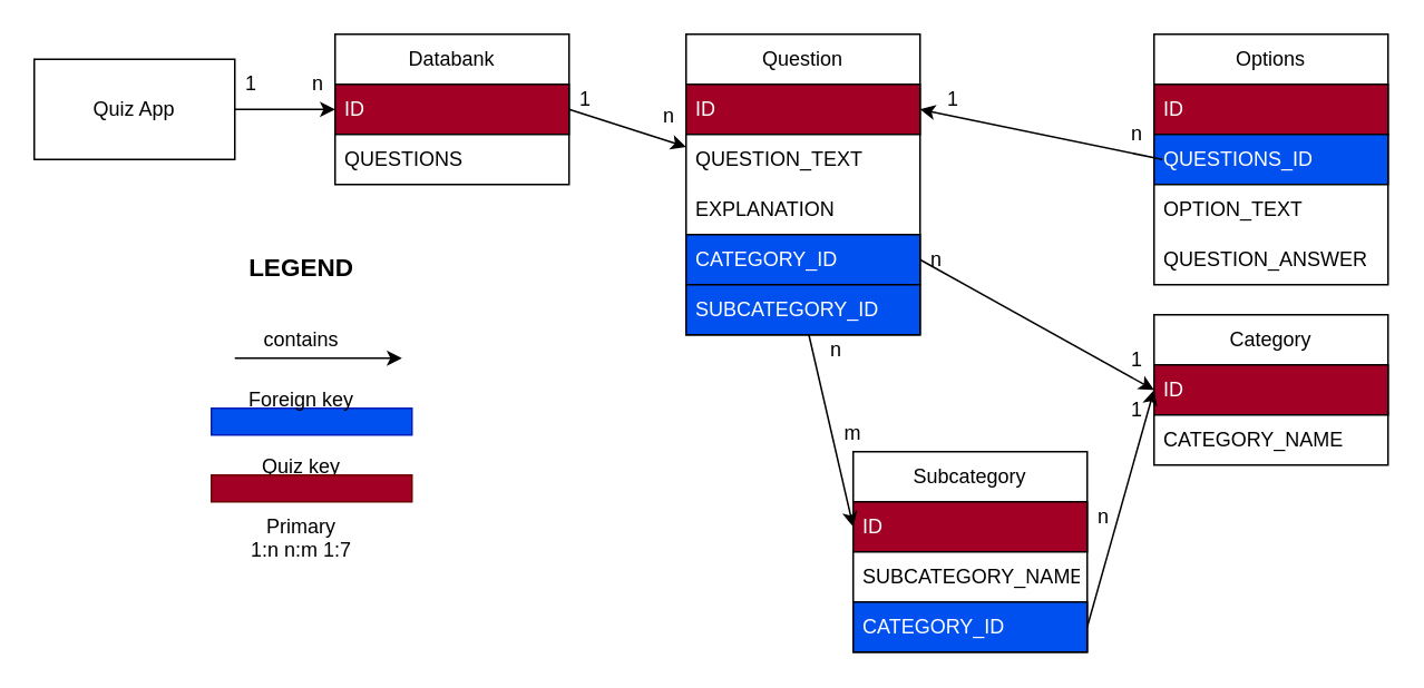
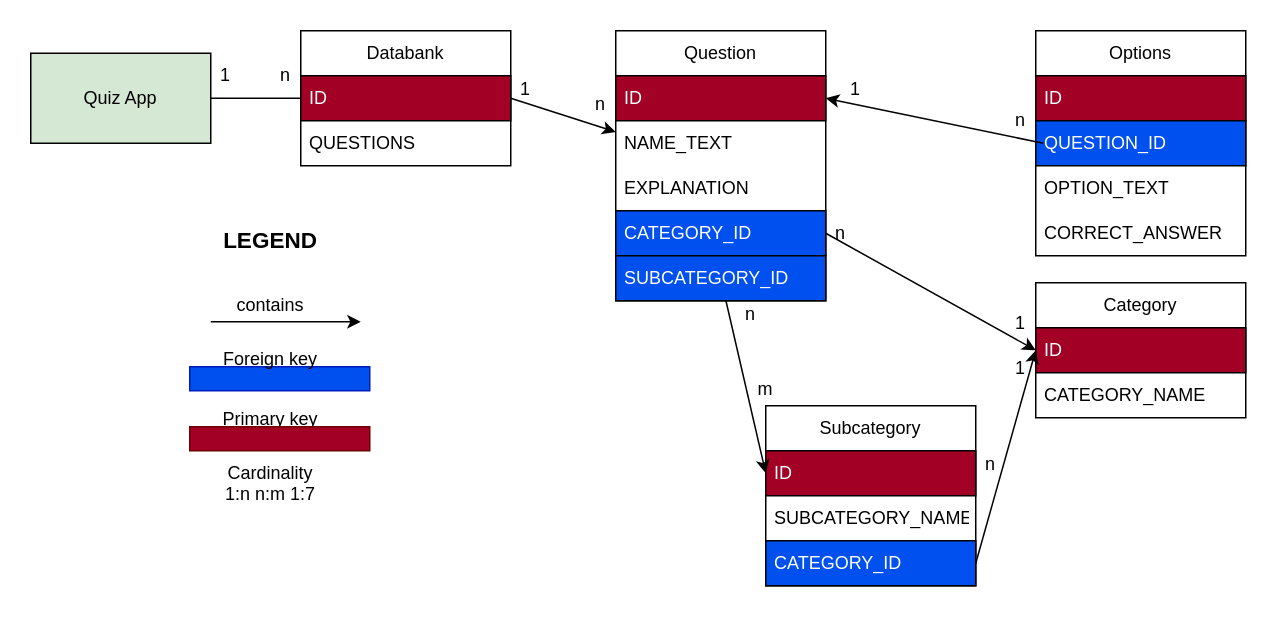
- <mxCell id="29" value="Quiz App" style="rounded=0;whiteSpace=wrap;html=1;" parent="1" vertex="1"><mxGeometry x="20" y="35" width="120" height="60" as="geometry" /></mxCell>
+ <mxCell id="29" value="Quiz App" style="rounded=0;whiteSpace=wrap;html=1;fillColor=#d5e8d4;" parent="1" vertex="1"><mxGeometry x="20" y="35" width="120" height="60" as="geometry" /></mxCell>
- <mxCell id="30" value="" style="endArrow=classic;html=1;" parent="1" source="29" target="26" edge="1"><mxGeometry width="50" height="50" relative="1" as="geometry"><mxPoint x="460" y="-246" as="sourcePoint" /><mxPoint x="500" y="-266" as="targetPoint" /></mxGeometry></mxCell>
+ <mxCell id="30" value="" style="endArrow=none;html=1;" parent="1" source="29" target="26" edge="1"><mxGeometry width="50" height="50" relative="1" as="geometry"><mxPoint x="460" y="-246" as="sourcePoint" /><mxPoint x="500" y="-266" as="targetPoint" /></mxGeometry></mxCell>
- <mxCell id="4" value="QUESTION_TEXT" style="text;strokeColor=none;fillColor=none;align=left;verticalAlign=middle;spacingLeft=4;spacingRight=4;overflow=hidden;points=[[0,0.5],[1,0.5]];portConstraint=eastwest;rotatable=0;whiteSpace=wrap;html=1;" parent="2" vertex="1"><mxGeometry y="60" width="140" height="30" as="geometry" /></mxCell>
+ <mxCell id="4" value="NAME_TEXT" style="text;strokeColor=none;fillColor=none;align=left;verticalAlign=middle;spacingLeft=4;spacingRight=4;overflow=hidden;points=[[0,0.5],[1,0.5]];portConstraint=eastwest;rotatable=0;whiteSpace=wrap;html=1;" parent="2" vertex="1"><mxGeometry y="60" width="140" height="30" as="geometry" /></mxCell>
- <mxCell id="10" value="QUESTIONS_ID" style="text;strokeColor=default;fillColor=#0050ef;align=left;verticalAlign=middle;spacingLeft=4;spacingRight=4;overflow=hidden;points=[[0,0.5],[1,0.5]];portConstraint=eastwest;rotatable=0;whiteSpace=wrap;html=1;fontColor=#ffffff;" parent="8" vertex="1"><mxGeometry y="60" width="140" height="30" as="geometry" /></mxCell>
+ <mxCell id="10" value="QUESTION_ID" style="text;strokeColor=default;fillColor=#0050ef;align=left;verticalAlign=middle;spacingLeft=4;spacingRight=4;overflow=hidden;points=[[0,0.5],[1,0.5]];portConstraint=eastwest;rotatable=0;whiteSpace=wrap;html=1;fontColor=#ffffff;" parent="8" vertex="1"><mxGeometry y="60" width="140" height="30" as="geometry" /></mxCell>
- <mxCell id="12" value="QUESTION_ANSWER" style="text;strokeColor=none;fillColor=none;align=left;verticalAlign=middle;spacingLeft=4;spacingRight=4;overflow=hidden;points=[[0,0.5],[1,0.5]];portConstraint=eastwest;rotatable=0;whiteSpace=wrap;html=1;" parent="8" vertex="1"><mxGeometry y="120" width="140" height="30" as="geometry" /></mxCell>
+ <mxCell id="12" value="CORRECT_ANSWER" style="text;strokeColor=none;fillColor=none;align=left;verticalAlign=middle;spacingLeft=4;spacingRight=4;overflow=hidden;points=[[0,0.5],[1,0.5]];portConstraint=eastwest;rotatable=0;whiteSpace=wrap;html=1;" parent="8" vertex="1"><mxGeometry y="120" width="140" height="30" as="geometry" /></mxCell>
- <mxCell id="47" value="Quiz key" style="text;html=1;strokeColor=none;fillColor=none;align=center;verticalAlign=middle;whiteSpace=wrap;rounded=0;" parent="1" vertex="1"><mxGeometry x="135" y="264" width="90" height="30" as="geometry" /></mxCell>
+ <mxCell id="47" value="Primary key" style="text;html=1;strokeColor=none;fillColor=none;align=center;verticalAlign=middle;whiteSpace=wrap;rounded=0;" parent="1" vertex="1"><mxGeometry x="135" y="264" width="90" height="30" as="geometry" /></mxCell>
- <mxCell id="46" value="Primary" style="text;html=1;strokeColor=none;fillColor=none;align=center;verticalAlign=middle;whiteSpace=wrap;rounded=0;" parent="1" vertex="1"><mxGeometry x="150" y="300" width="60" height="30" as="geometry" /></mxCell>
+ <mxCell id="46" value="Cardinality" style="text;html=1;strokeColor=none;fillColor=none;align=center;verticalAlign=middle;whiteSpace=wrap;rounded=0;" parent="1" vertex="1"><mxGeometry x="150" y="300" width="60" height="30" as="geometry" /></mxCell>
